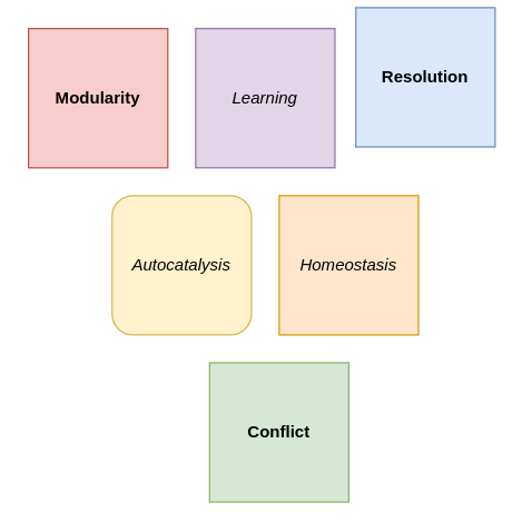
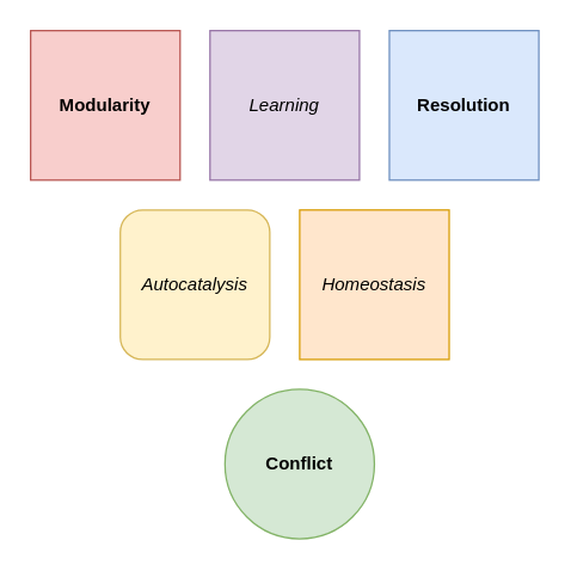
- <mxCell id="4" value="&lt;b&gt;Resolution&lt;/b&gt;" style="whiteSpace=wrap;html=1;aspect=fixed;fillColor=#dae8fc;strokeColor=#6c8ebf;" parent="1" vertex="1"><mxGeometry x="255" y="5" width="100" height="100" as="geometry" /></mxCell>
+ <mxCell id="4" value="&lt;b&gt;Resolution&lt;/b&gt;" style="whiteSpace=wrap;html=1;aspect=fixed;fillColor=#dae8fc;strokeColor=#6c8ebf;" parent="1" vertex="1"><mxGeometry x="260" y="20" width="100" height="100" as="geometry" /></mxCell>
- <mxCell id="7" value="&lt;b&gt;&lt;font style=&quot;font-size: 12px&quot;&gt;Conflict&lt;br&gt;&lt;/font&gt;&lt;/b&gt;" style="whiteSpace=wrap;html=1;aspect=fixed;fillColor=#d5e8d4;strokeColor=#82b366;" parent="1" vertex="1"><mxGeometry x="150" y="260" width="100" height="100" as="geometry" /></mxCell>
+ <mxCell id="7" value="&lt;b&gt;&lt;font style=&quot;font-size: 12px&quot;&gt;Conflict&lt;br&gt;&lt;/font&gt;&lt;/b&gt;" style="ellipse;whiteSpace=wrap;html=1;aspect=fixed;fillColor=#d5e8d4;strokeColor=#82b366;" parent="1" vertex="1"><mxGeometry x="150" y="260" width="100" height="100" as="geometry" /></mxCell>
